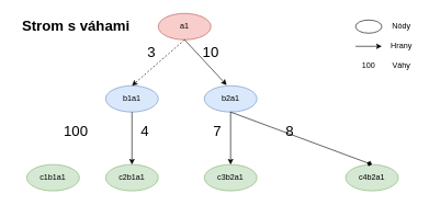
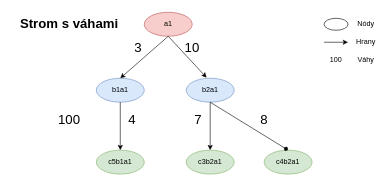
- <mxCell id="9" value="" style="endArrow=classic;html=1;exitX=0.5;exitY=1;exitDx=0;exitDy=0;entryX=0.5;entryY=0;entryDx=0;entryDy=0;dashed=1;" edge="1" parent="1" source="2" target="4"><mxGeometry width="50" height="50" relative="1" as="geometry"><mxPoint x="380" y="370" as="sourcePoint" /><mxPoint x="430" y="320" as="targetPoint" /></mxGeometry></mxCell>
+ <mxCell id="9" value="" style="endArrow=classic;html=1;exitX=0.5;exitY=1;exitDx=0;exitDy=0;entryX=0.5;entryY=0;entryDx=0;entryDy=0;" edge="1" parent="1" source="2" target="4"><mxGeometry width="50" height="50" relative="1" as="geometry"><mxPoint x="380" y="370" as="sourcePoint" /><mxPoint x="430" y="320" as="targetPoint" /></mxGeometry></mxCell>
- <mxCell id="8" value="c1b1a1" style="ellipse;whiteSpace=wrap;html=1;fillColor=#d5e8d4;strokeColor=#82b366;" vertex="1" parent="1"><mxGeometry x="40" y="250" width="80" height="40" as="geometry" /></mxCell>
- <mxCell id="7" value="c2b1a1" style="ellipse;whiteSpace=wrap;html=1;fillColor=#d5e8d4;strokeColor=#82b366;" vertex="1" parent="1"><mxGeometry x="160" y="250" width="80" height="40" as="geometry" /></mxCell>
+ <mxCell id="7" value="c5b1a1" style="ellipse;whiteSpace=wrap;html=1;fillColor=#d5e8d4;strokeColor=#82b366;" vertex="1" parent="1"><mxGeometry x="160" y="250" width="80" height="40" as="geometry" /></mxCell>
- <mxCell id="5" value="c4b2a1" style="ellipse;whiteSpace=wrap;html=1;fillColor=#d5e8d4;strokeColor=#82b366;" vertex="1" parent="1"><mxGeometry x="525" y="250" width="80" height="40" as="geometry" /></mxCell>
+ <mxCell id="5" value="c4b2a1" style="ellipse;whiteSpace=wrap;html=1;fillColor=#d5e8d4;strokeColor=#82b366;" vertex="1" parent="1"><mxGeometry x="440" y="250" width="80" height="40" as="geometry" /></mxCell>
